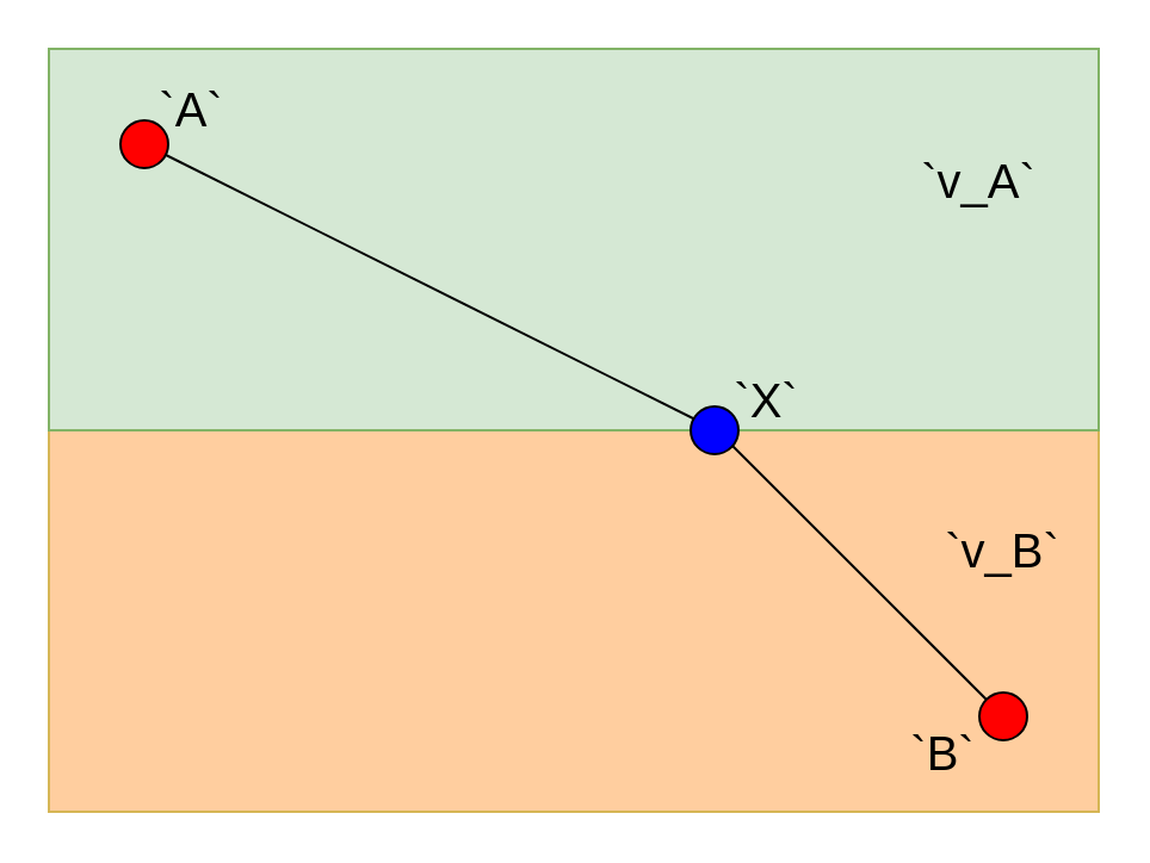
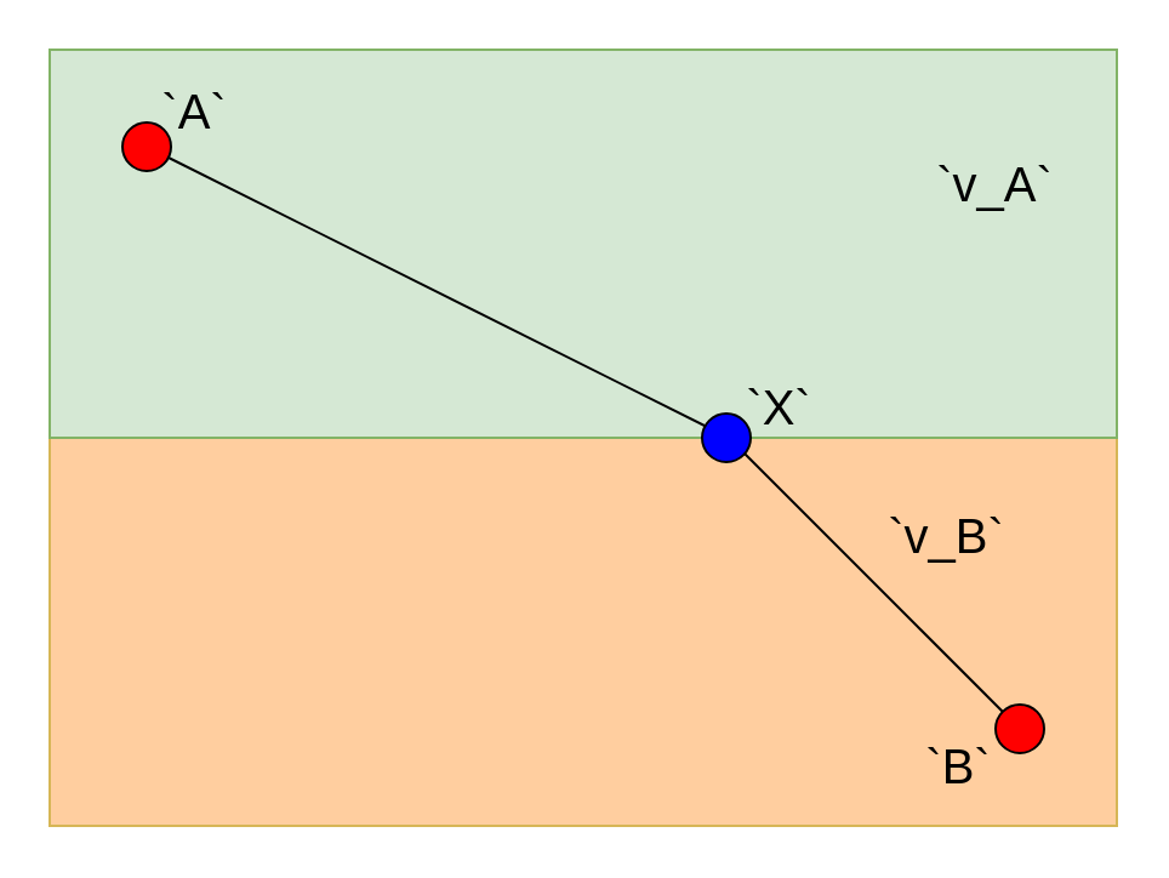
- <mxCell id="11" value="`v_B`" style="text;html=1;align=center;verticalAlign=middle;whiteSpace=wrap;rounded=0;fontSize=20;" parent="1" vertex="1"><mxGeometry x="390" y="215" width="60" height="30" as="geometry" /></mxCell>
+ <mxCell id="11" value="`v_B`" style="text;html=1;align=center;verticalAlign=middle;whiteSpace=wrap;rounded=0;fontSize=20;" parent="1" vertex="1"><mxGeometry x="360" y="205" width="60" height="30" as="geometry" /></mxCell>
